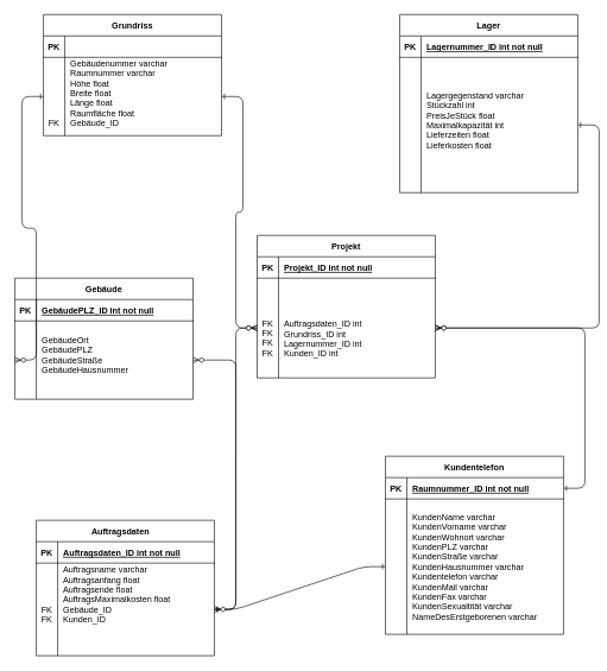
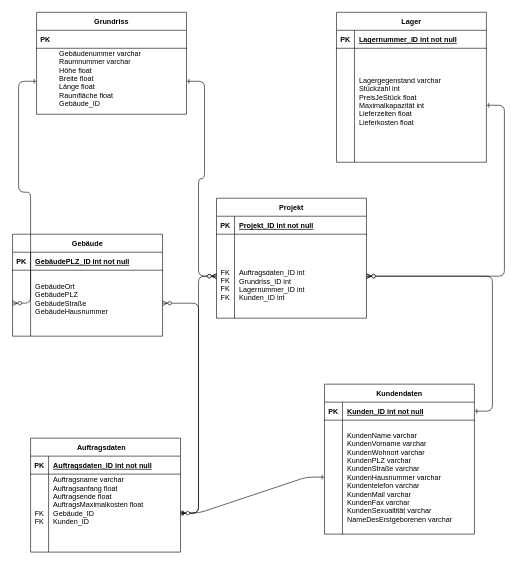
- <mxCell id="7" value="&#10;&#10;&#10;&#10;&#10;&#10;FK&#10;" style="shape=partialRectangle;overflow=hidden;connectable=0;fillColor=none;top=0;left=0;bottom=0;right=0;" vertex="1" parent="6"><mxGeometry width="30" height="110" as="geometry"><mxRectangle width="30" height="110" as="alternateBounds" /></mxGeometry></mxCell>
- <mxCell id="16" value="Kundentelefon" style="shape=table;startSize=30;container=1;collapsible=1;childLayout=tableLayout;fixedRows=1;rowLines=0;fontStyle=1;align=center;resizeLast=1;" vertex="1" parent="1"><mxGeometry x="540" y="640" width="250" height="250" as="geometry" /></mxCell>
+ <mxCell id="16" value="Kundendaten" style="shape=table;startSize=30;container=1;collapsible=1;childLayout=tableLayout;fixedRows=1;rowLines=0;fontStyle=1;align=center;resizeLast=1;" vertex="1" parent="1"><mxGeometry x="540" y="640" width="250" height="250" as="geometry" /></mxCell>
- <mxCell id="19" value="Raumnummer_ID int not null" style="shape=partialRectangle;overflow=hidden;connectable=0;fillColor=none;top=0;left=0;bottom=0;right=0;align=left;spacingLeft=6;fontStyle=5;" vertex="1" parent="17"><mxGeometry x="30" width="220" height="30" as="geometry"><mxRectangle width="220" height="30" as="alternateBounds" /></mxGeometry></mxCell>
+ <mxCell id="19" value="Kunden_ID int not null" style="shape=partialRectangle;overflow=hidden;connectable=0;fillColor=none;top=0;left=0;bottom=0;right=0;align=left;spacingLeft=6;fontStyle=5;" vertex="1" parent="17"><mxGeometry x="30" width="220" height="30" as="geometry"><mxRectangle width="220" height="30" as="alternateBounds" /></mxGeometry></mxCell>
